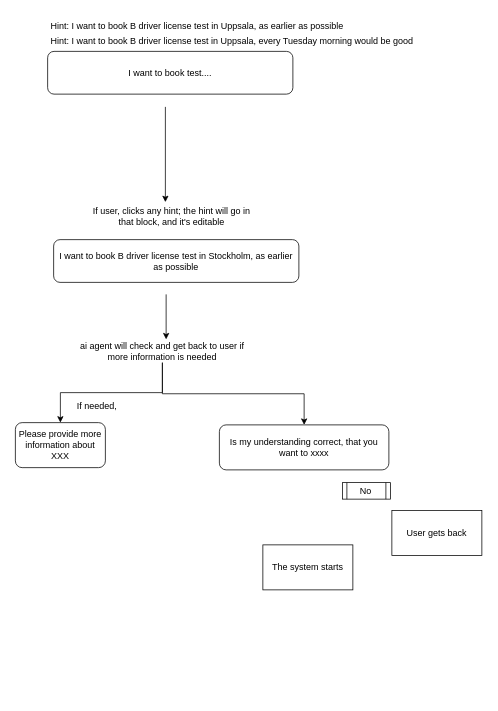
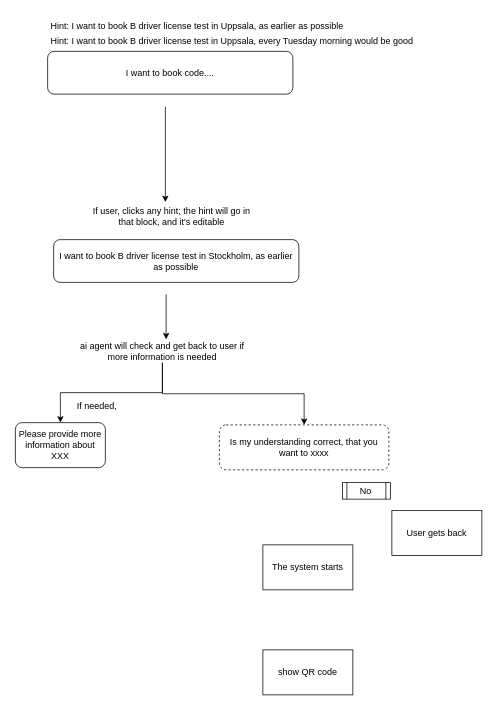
- <mxCell id="2" value="I want to book test...." style="rounded=1;whiteSpace=wrap;html=1;" vertex="1" parent="1"><mxGeometry x="63" y="68" width="327" height="57" as="geometry" /></mxCell>
+ <mxCell id="2" value="I want to book code...." style="rounded=1;whiteSpace=wrap;html=1;" vertex="1" parent="1"><mxGeometry x="63" y="68" width="327" height="57" as="geometry" /></mxCell>
- <mxCell id="14" value="Is my understanding correct, that you want to xxxx" style="rounded=1;whiteSpace=wrap;html=1;" vertex="1" parent="1"><mxGeometry x="292" y="566" width="226" height="60" as="geometry" /></mxCell>
+ <mxCell id="14" value="Is my understanding correct, that you want to xxxx" style="rounded=1;whiteSpace=wrap;html=1;dashed=1;" vertex="1" parent="1"><mxGeometry x="292" y="566" width="226" height="60" as="geometry" /></mxCell>
+ <mxCell id="17" value="show QR code" style="whiteSpace=wrap;html=1;" vertex="1" parent="1"><mxGeometry x="350" y="866" width="120" height="60" as="geometry" /></mxCell>
